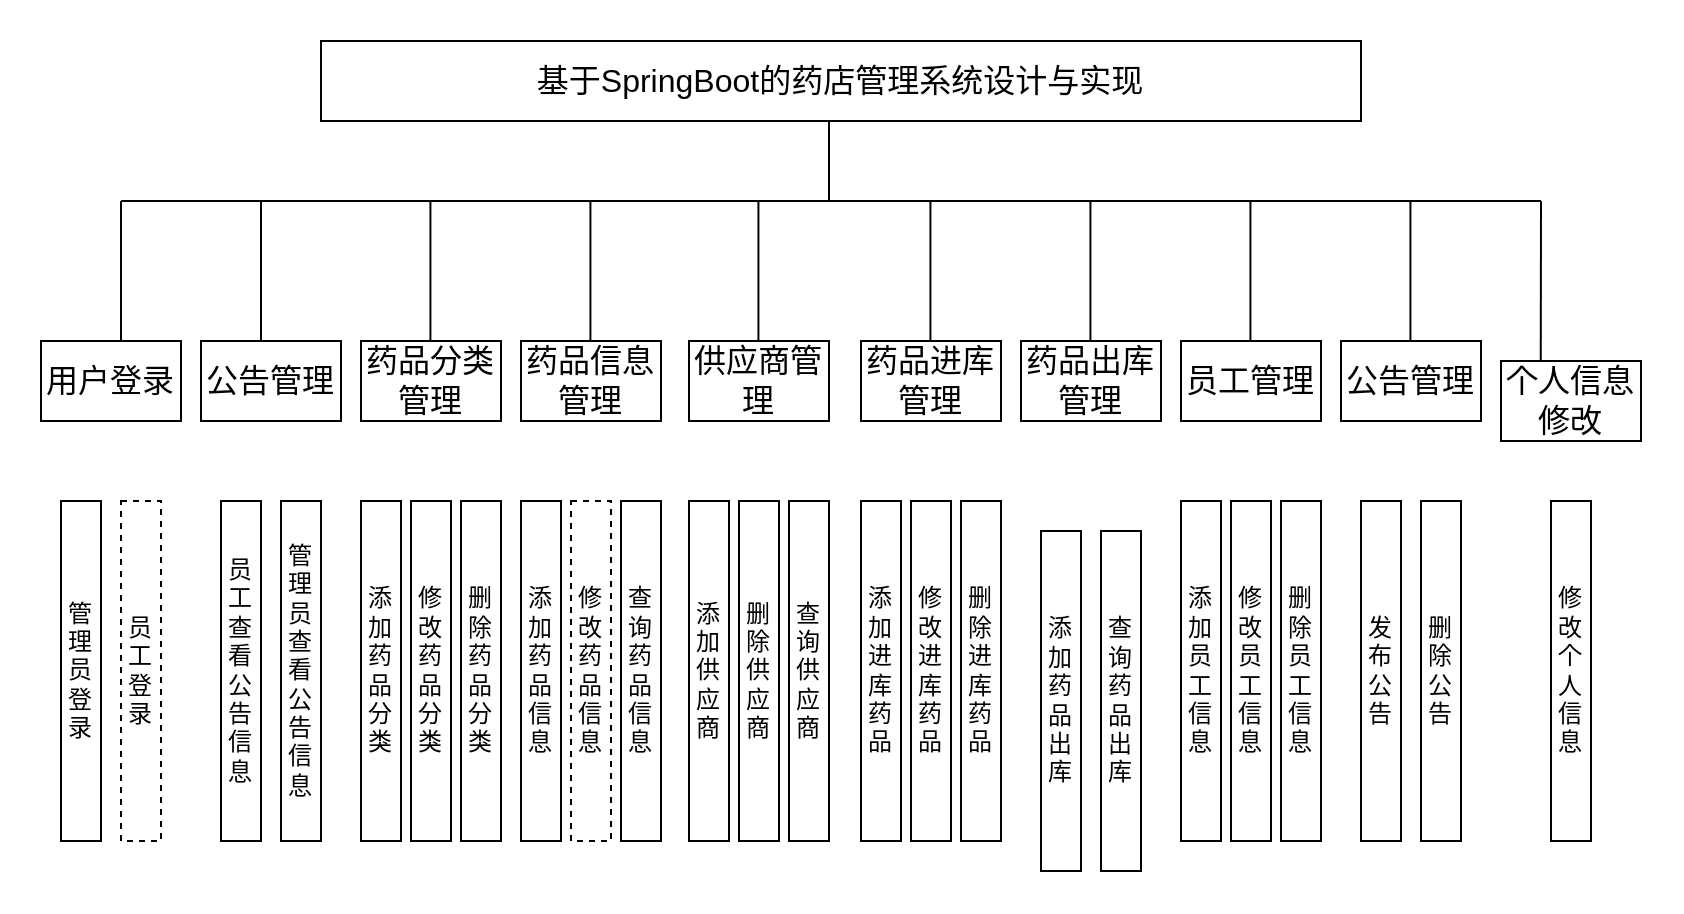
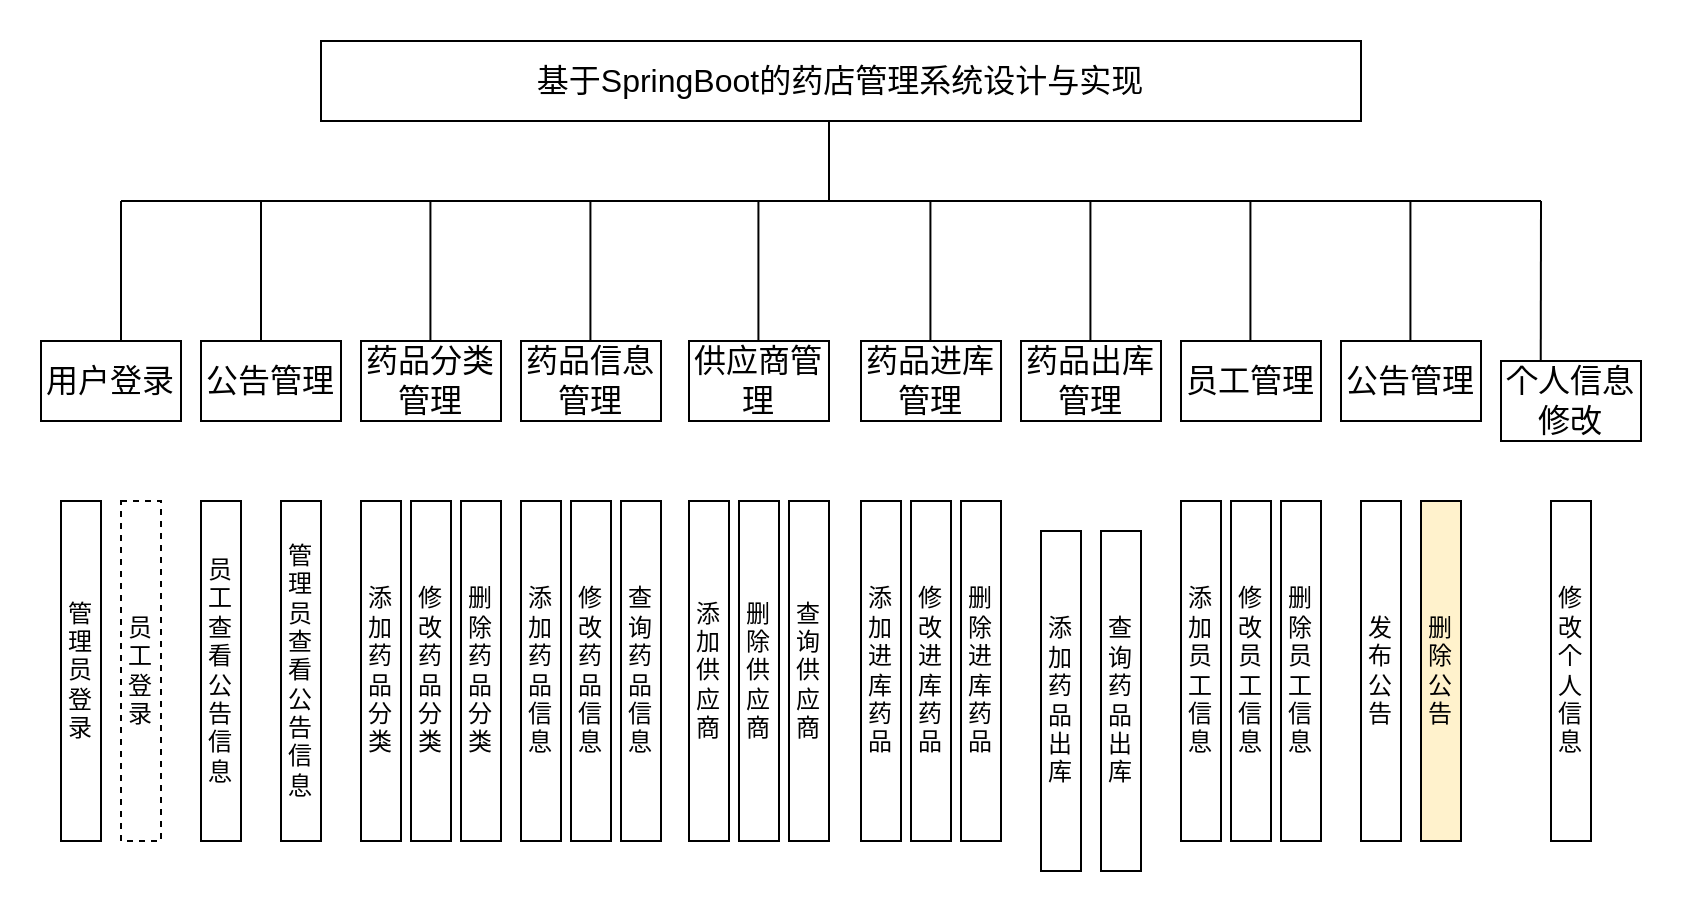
- <mxCell id="15" value="&lt;font style=&quot;font-size: 12px;&quot;&gt;员工查看公告信息&lt;/font&gt;" style="rounded=0;whiteSpace=wrap;html=1;" vertex="1" parent="1"><mxGeometry x="110" y="250" width="20" height="170" as="geometry" /></mxCell>
+ <mxCell id="15" value="&lt;font style=&quot;font-size: 12px;&quot;&gt;员工查看公告信息&lt;/font&gt;" style="rounded=0;whiteSpace=wrap;html=1;" vertex="1" parent="1"><mxGeometry x="100" y="250" width="20" height="170" as="geometry" /></mxCell>
- <mxCell id="21" value="修改药品信息" style="rounded=0;whiteSpace=wrap;html=1;dashed=1;" vertex="1" parent="1"><mxGeometry x="285" y="250" width="20" height="170" as="geometry" /></mxCell>
+ <mxCell id="21" value="修改药品信息" style="rounded=0;whiteSpace=wrap;html=1;" vertex="1" parent="1"><mxGeometry x="285" y="250" width="20" height="170" as="geometry" /></mxCell>
- <mxCell id="35" value="删除公告" style="rounded=0;whiteSpace=wrap;html=1;" vertex="1" parent="1"><mxGeometry x="710" y="250" width="20" height="170" as="geometry" /></mxCell>
+ <mxCell id="35" value="删除公告" style="rounded=0;whiteSpace=wrap;html=1;fillColor=#fff2cc;" vertex="1" parent="1"><mxGeometry x="710" y="250" width="20" height="170" as="geometry" /></mxCell>
